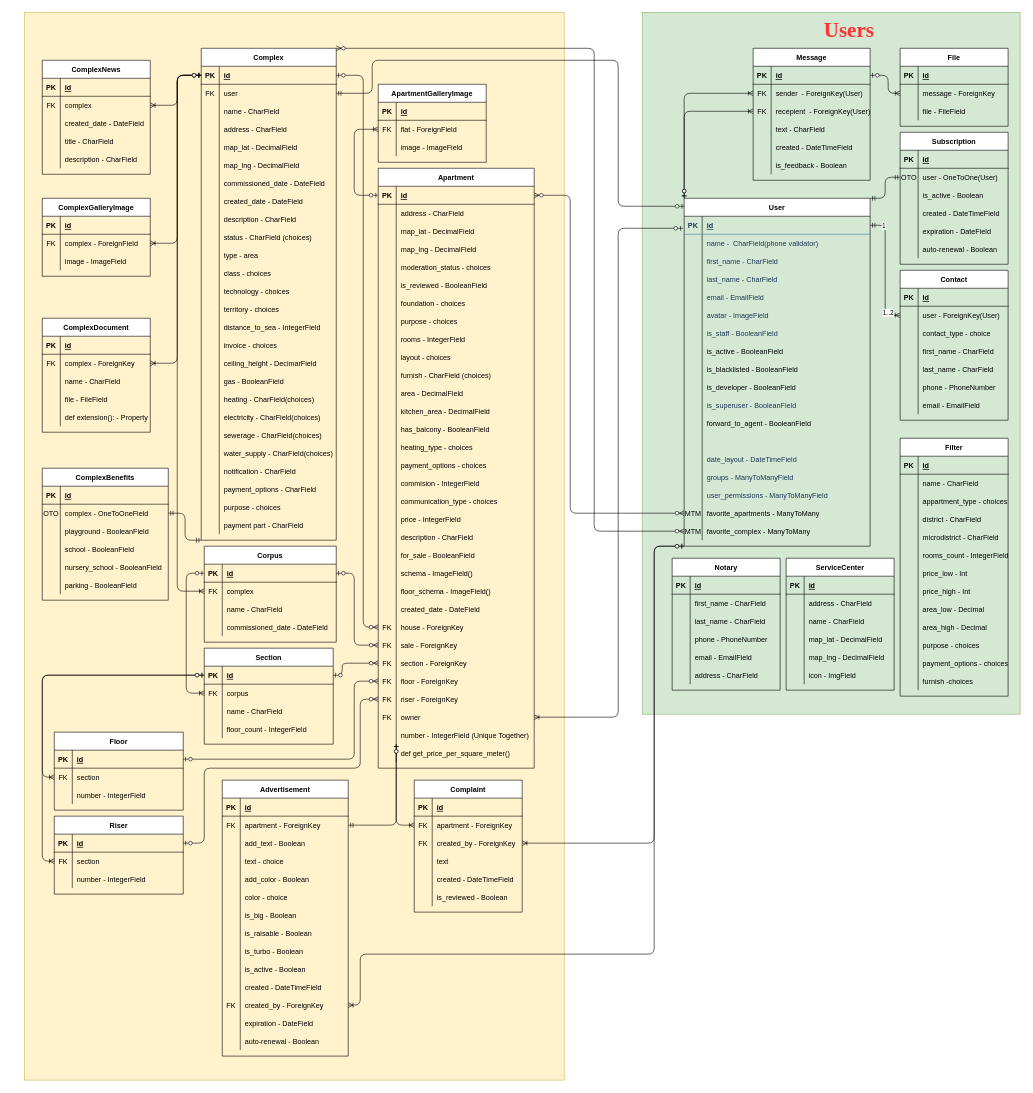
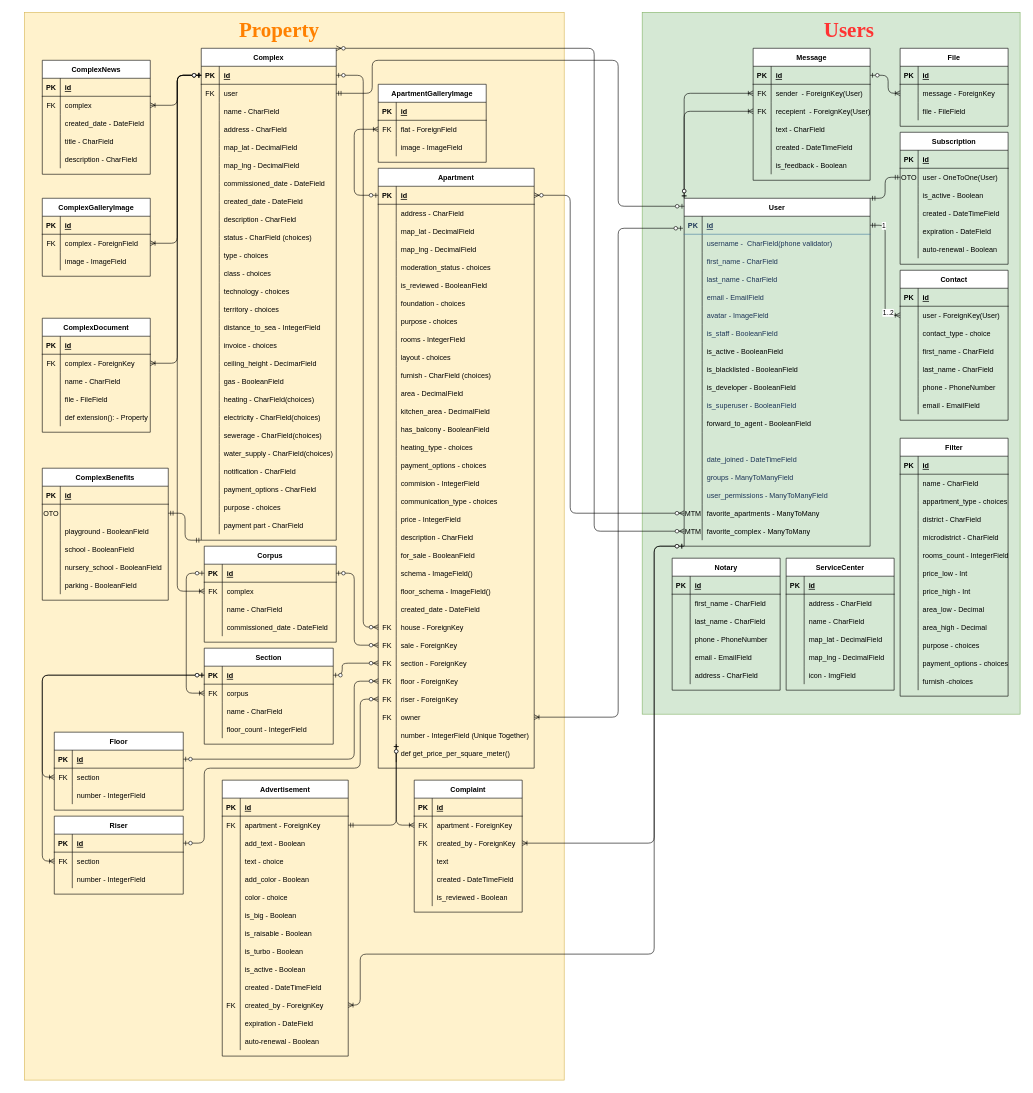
+ <mxCell id="375" value="&lt;h1&gt;&lt;font style=&quot;font-size: 35px&quot; data-font-src=&quot;https://fonts.googleapis.com/css?family=Permanent+Marker&quot; face=&quot;Verdana&quot; color=&quot;#ff8000&quot;&gt;Property&lt;/font&gt;&lt;/h1&gt;" style="text;html=1;strokeColor=none;fillColor=none;align=center;verticalAlign=middle;whiteSpace=wrap;rounded=0;" parent="1" vertex="1"><mxGeometry x="380" y="30" width="170" height="40" as="geometry" /></mxCell>
- <mxCell id="384" value="name -  CharField(phone validator)" style="shape=partialRectangle;connectable=0;fillColor=none;top=0;left=0;bottom=0;right=0;align=left;spacingLeft=6;overflow=hidden;strokeColor=#457B9D;fontColor=#1D3557;" parent="382" vertex="1"><mxGeometry x="30" width="280" height="30" as="geometry" /></mxCell>
+ <mxCell id="384" value="username -  CharField(phone validator)" style="shape=partialRectangle;connectable=0;fillColor=none;top=0;left=0;bottom=0;right=0;align=left;spacingLeft=6;overflow=hidden;strokeColor=#457B9D;fontColor=#1D3557;" parent="382" vertex="1"><mxGeometry x="30" width="280" height="30" as="geometry" /></mxCell>
- <mxCell id="134" value="type - area" style="shape=partialRectangle;connectable=0;fillColor=none;top=0;left=0;bottom=0;right=0;align=left;spacingLeft=6;overflow=hidden;" parent="132" vertex="1"><mxGeometry x="30" width="195" height="30" as="geometry" /></mxCell>
+ <mxCell id="134" value="type - choices" style="shape=partialRectangle;connectable=0;fillColor=none;top=0;left=0;bottom=0;right=0;align=left;spacingLeft=6;overflow=hidden;" parent="132" vertex="1"><mxGeometry x="30" width="195" height="30" as="geometry" /></mxCell>
- <mxCell id="419" value="date_layout - DateTimeField" style="shape=partialRectangle;connectable=0;fillColor=none;top=0;left=0;bottom=0;right=0;align=left;spacingLeft=6;overflow=hidden;strokeColor=#457B9D;fontColor=#1D3557;" parent="417" vertex="1"><mxGeometry x="30" width="280" height="30" as="geometry" /></mxCell>
+ <mxCell id="419" value="date_joined - DateTimeField" style="shape=partialRectangle;connectable=0;fillColor=none;top=0;left=0;bottom=0;right=0;align=left;spacingLeft=6;overflow=hidden;strokeColor=#457B9D;fontColor=#1D3557;" parent="417" vertex="1"><mxGeometry x="30" width="280" height="30" as="geometry" /></mxCell>
- <mxCell id="273" value="complex - OneToOneField" style="shape=partialRectangle;connectable=0;fillColor=none;top=0;left=0;bottom=0;right=0;align=left;spacingLeft=6;fontStyle=0;overflow=hidden;" parent="271" vertex="1"><mxGeometry x="30" width="180" height="30" as="geometry" /></mxCell>
